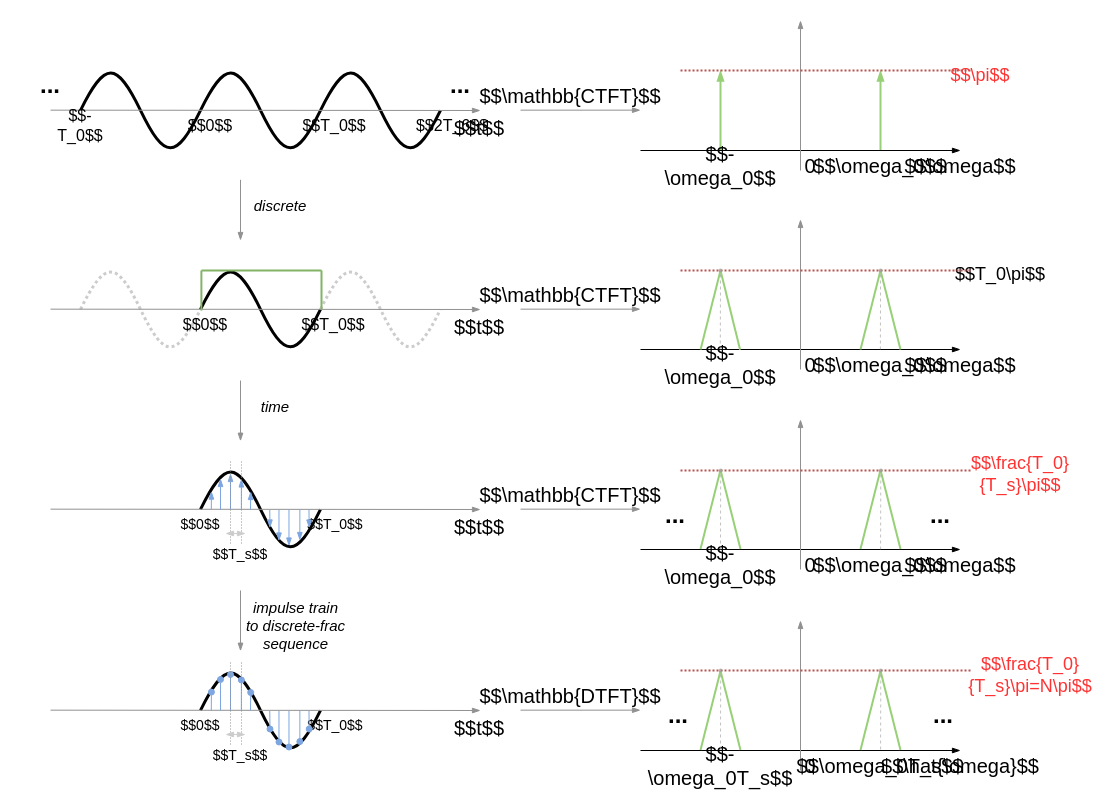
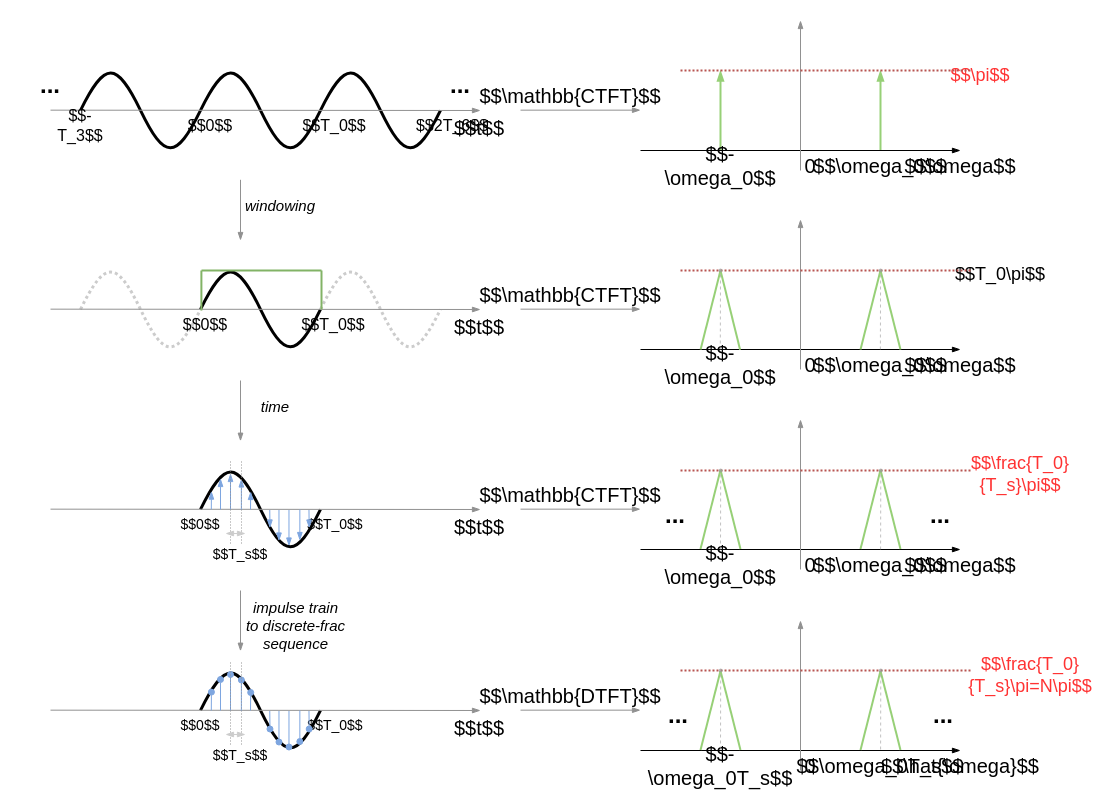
- <mxCell id="37" value="&lt;font style=&quot;font-size: 16px;&quot;&gt;$$-T_0$$&lt;/font&gt;" style="text;html=1;align=center;verticalAlign=middle;whiteSpace=wrap;rounded=0;" parent="1" vertex="1"><mxGeometry x="50" y="110" width="60" height="30" as="geometry" /></mxCell>
+ <mxCell id="37" value="&lt;font style=&quot;font-size: 16px;&quot;&gt;$$-T_3$$&lt;/font&gt;" style="text;html=1;align=center;verticalAlign=middle;whiteSpace=wrap;rounded=0;" parent="1" vertex="1"><mxGeometry x="50" y="110" width="60" height="30" as="geometry" /></mxCell>
- <mxCell id="43" value="&lt;font style=&quot;font-size: 15px;&quot;&gt;&lt;i&gt;discrete&lt;/i&gt;&lt;/font&gt;" style="text;html=1;align=center;verticalAlign=middle;whiteSpace=wrap;rounded=0;" parent="1" vertex="1"><mxGeometry x="250" y="190" width="60" height="30" as="geometry" /></mxCell>
+ <mxCell id="43" value="&lt;font style=&quot;font-size: 15px;&quot;&gt;&lt;i&gt;windowing&lt;/i&gt;&lt;/font&gt;" style="text;html=1;align=center;verticalAlign=middle;whiteSpace=wrap;rounded=0;" parent="1" vertex="1"><mxGeometry x="250" y="190" width="60" height="30" as="geometry" /></mxCell>
